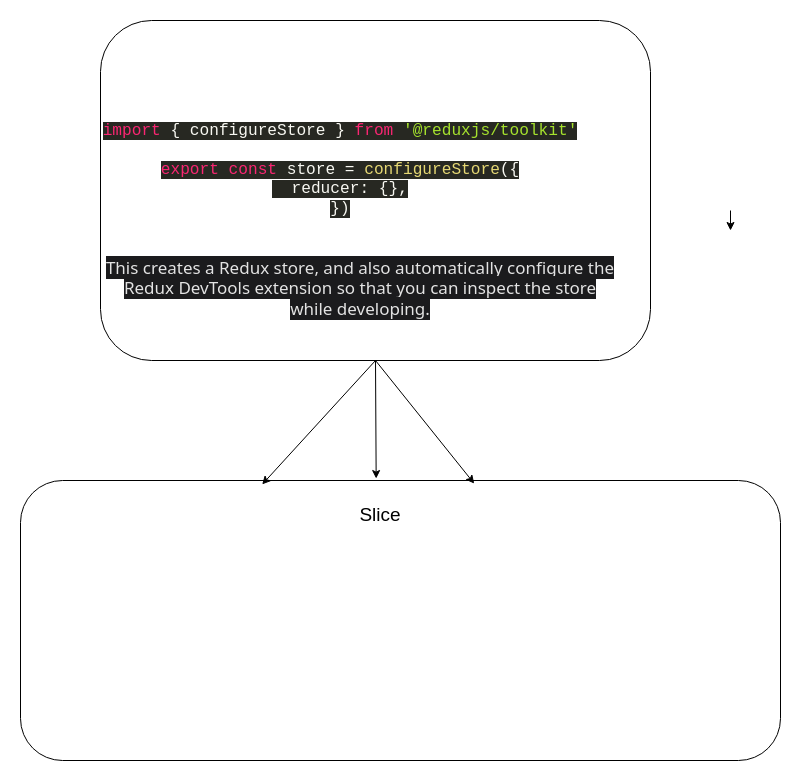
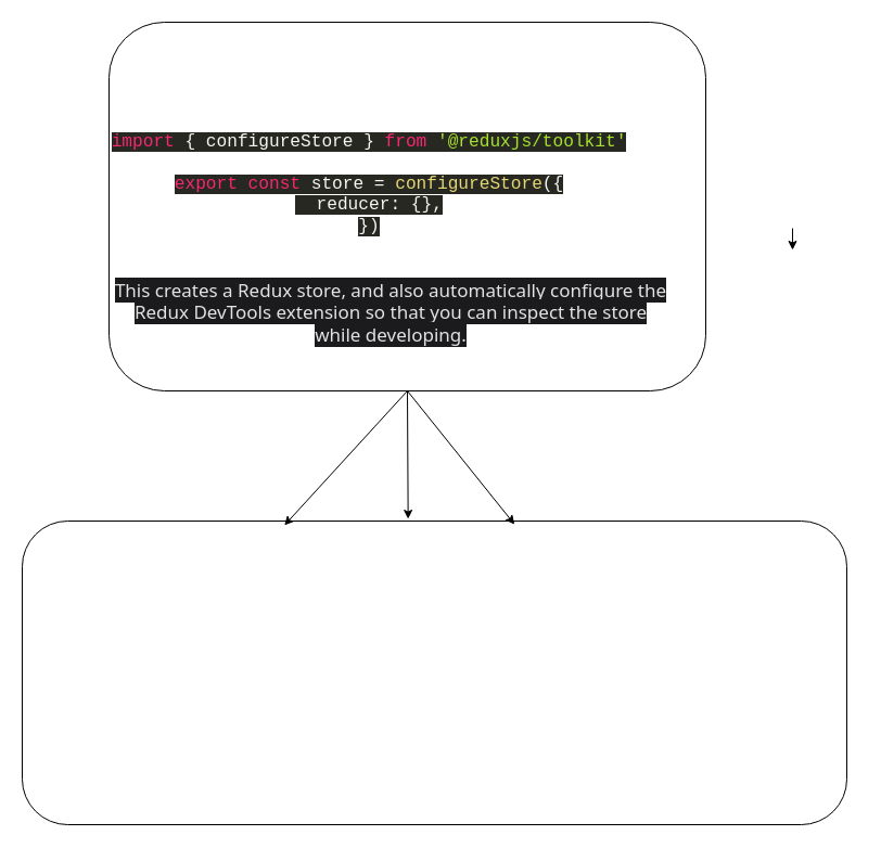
- <mxCell id="11" value="Slice" style="text;html=1;align=center;verticalAlign=middle;whiteSpace=wrap;rounded=0;fontSize=19;" vertex="1" parent="1"><mxGeometry x="320" y="500" width="120" height="30" as="geometry" /></mxCell>
